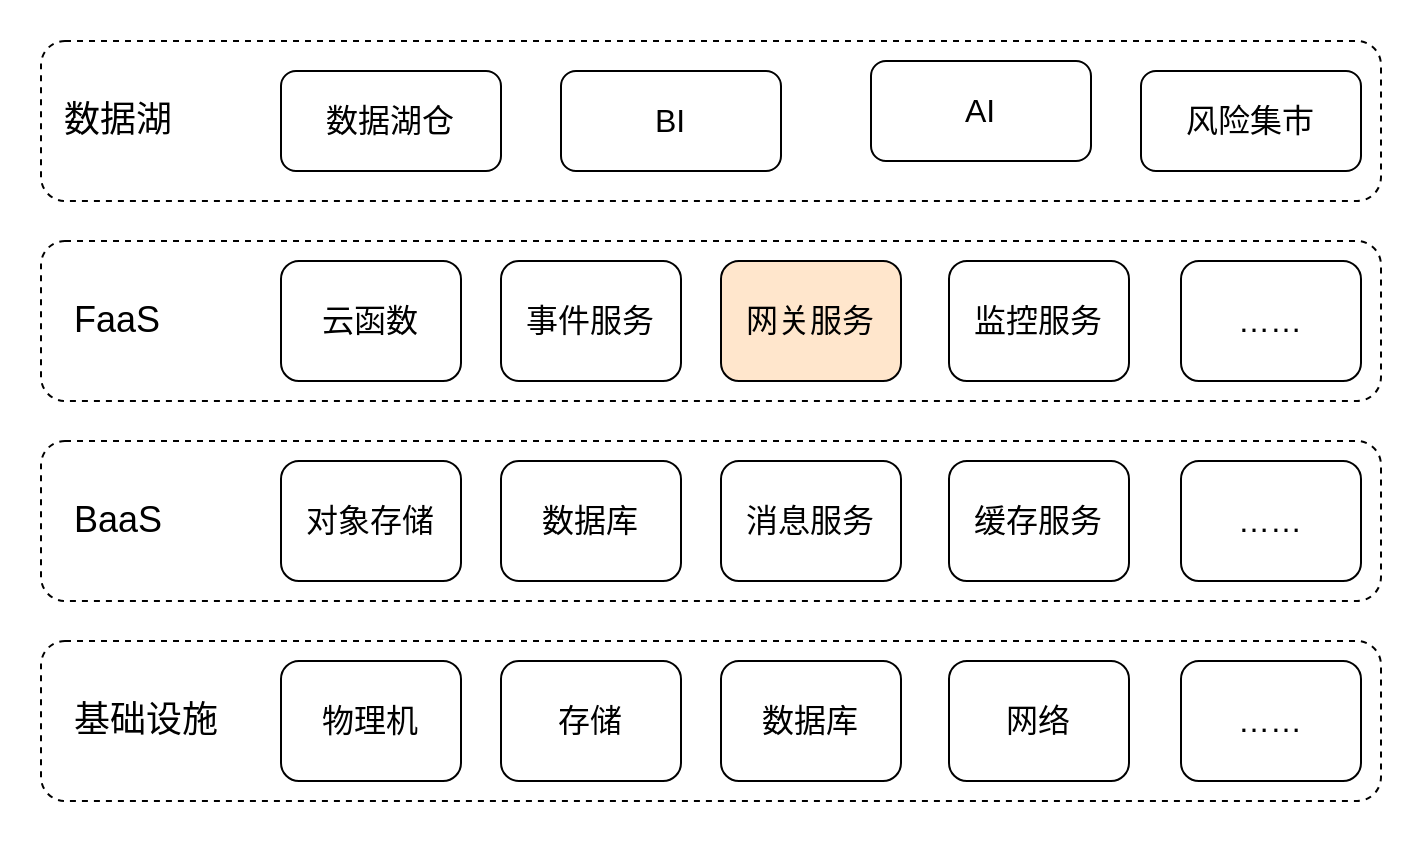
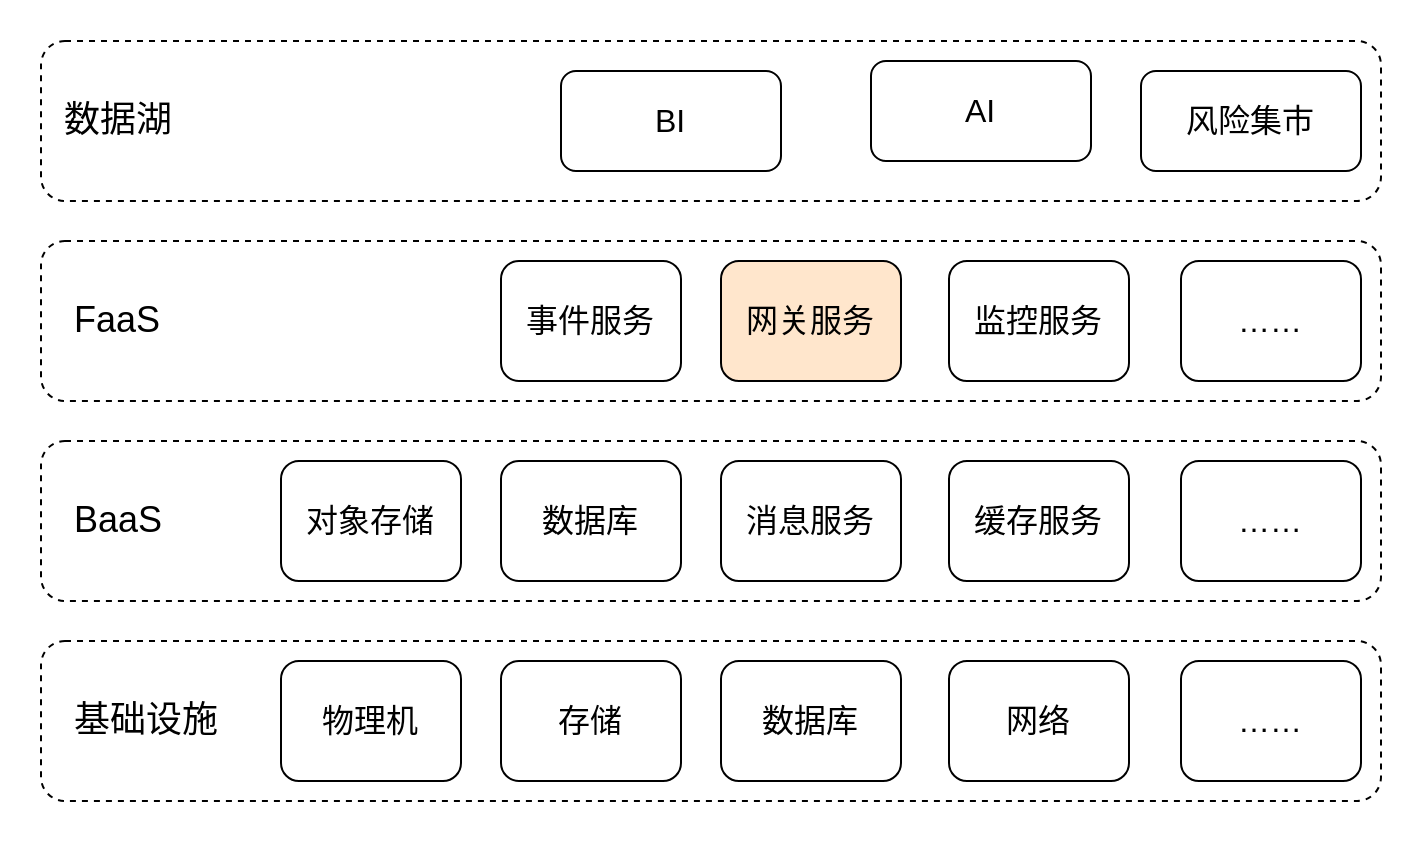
- <mxCell id="4" value="数据湖仓" style="rounded=1;whiteSpace=wrap;html=1;fontSize=16;" parent="1" vertex="1"><mxGeometry x="140" y="35" width="110" height="50" as="geometry" /></mxCell>
- <mxCell id="8" value="云函数" style="rounded=1;whiteSpace=wrap;html=1;strokeColor=default;strokeWidth=1;fontSize=16;" parent="1" vertex="1"><mxGeometry x="140" y="130" width="90" height="60" as="geometry" /></mxCell>
